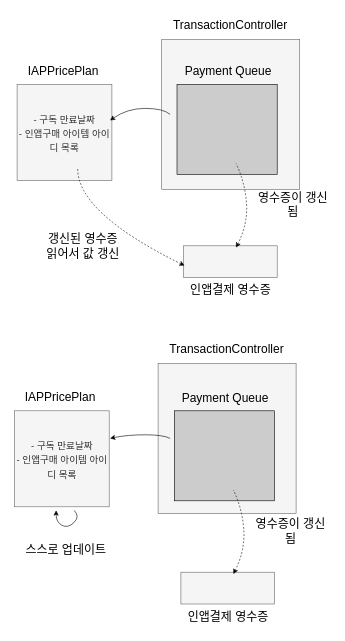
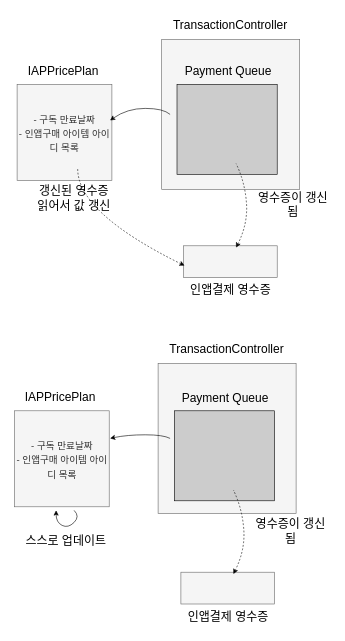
- <mxCell id="15" value="갱신된 영수증 읽어서 값 갱신" style="text;html=1;strokeColor=none;fillColor=none;align=center;verticalAlign=middle;whiteSpace=wrap;rounded=0;fontSize=20;" vertex="1" parent="1"><mxGeometry x="73" y="389" width="130" height="40" as="geometry" /></mxCell>
+ <mxCell id="15" value="갱신된 영수증 읽어서 값 갱신" style="text;html=1;strokeColor=none;fillColor=none;align=center;verticalAlign=middle;whiteSpace=wrap;rounded=0;fontSize=20;" vertex="1" parent="1"><mxGeometry x="58" y="309" width="130" height="40" as="geometry" /></mxCell>
- <mxCell id="26" value="&lt;font&gt;&lt;font style=&quot;font-size: 20px&quot;&gt;스스로 업데이트&lt;/font&gt;&lt;br&gt;&lt;/font&gt;" style="text;html=1;strokeColor=none;fillColor=none;align=center;verticalAlign=middle;whiteSpace=wrap;rounded=0;fontSize=20;" vertex="1" parent="1"><mxGeometry x="36" y="898" width="147" height="33" as="geometry" /></mxCell>
+ <mxCell id="26" value="&lt;font&gt;&lt;font style=&quot;font-size: 20px&quot;&gt;스스로 업데이트&lt;/font&gt;&lt;br&gt;&lt;/font&gt;" style="text;html=1;strokeColor=none;fillColor=none;align=center;verticalAlign=middle;whiteSpace=wrap;rounded=0;fontSize=20;" vertex="1" parent="1"><mxGeometry x="36" y="883" width="147" height="33" as="geometry" /></mxCell>
